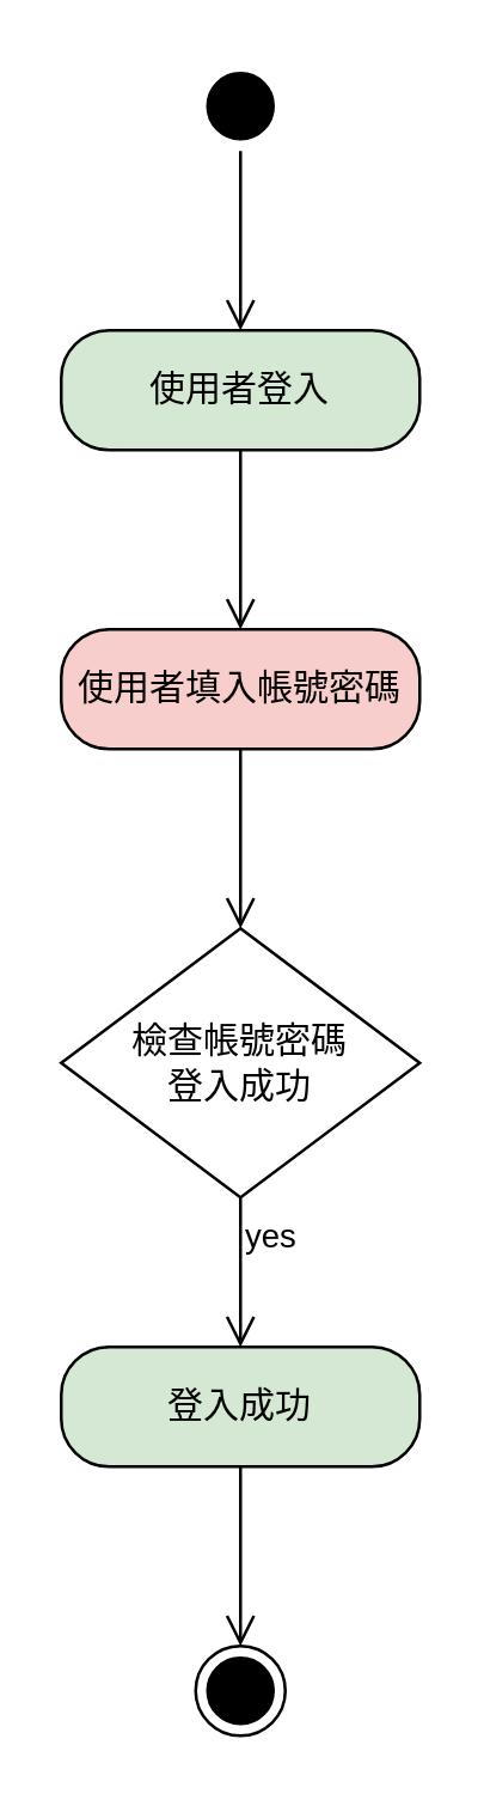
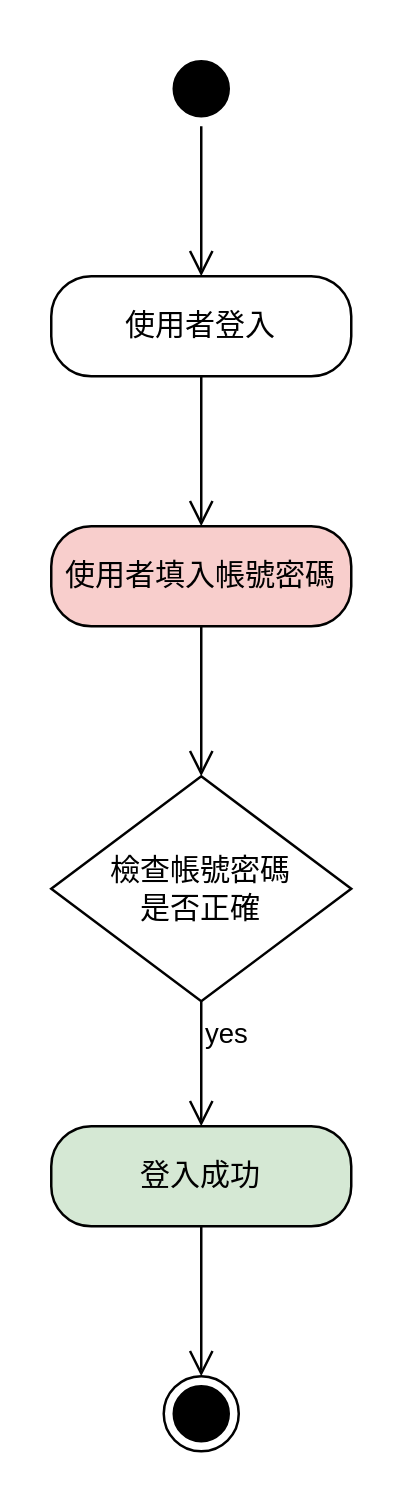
- <mxCell id="2" value="使用者登入" style="rounded=1;whiteSpace=wrap;html=1;arcSize=40;fontColor=#000000;fillColor=#d5e8d4;strokeColor=#000000;" parent="1" vertex="1"><mxGeometry x="20" y="110" width="120" height="40" as="geometry" /></mxCell>
+ <mxCell id="2" value="使用者登入" style="rounded=1;whiteSpace=wrap;html=1;arcSize=40;fontColor=#000000;fillColor=#FFFFFF;strokeColor=#000000;" parent="1" vertex="1"><mxGeometry x="20" y="110" width="120" height="40" as="geometry" /></mxCell>
- <mxCell id="8" value="檢查帳號密碼&lt;br&gt;&lt;span style=&quot;background-color: initial;&quot;&gt;登入成功&lt;/span&gt;" style="rhombus;whiteSpace=wrap;html=1;fontColor=#000000;fillColor=#FFFFFF;strokeColor=#000000;" parent="1" vertex="1"><mxGeometry x="20" y="310" width="120" height="90" as="geometry" /></mxCell>
+ <mxCell id="8" value="檢查帳號密碼&lt;br&gt;&lt;span style=&quot;background-color: initial;&quot;&gt;是否正確&lt;/span&gt;" style="rhombus;whiteSpace=wrap;html=1;fontColor=#000000;fillColor=#FFFFFF;strokeColor=#000000;" parent="1" vertex="1"><mxGeometry x="20" y="310" width="120" height="90" as="geometry" /></mxCell>
